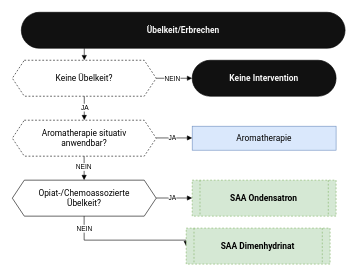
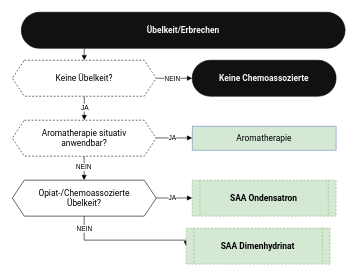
- <mxCell id="8" value="Keine Intervention" style="rounded=1;whiteSpace=wrap;html=1;arcSize=50;fillColor=#111111;fontColor=#F7F7F7;fontFamily=&quot;Roboto&quot;, &quot;Helvetica Neue&quot;, sans-serif;fontSize=14;fontStyle=1;labelBackgroundColor=none;strokeColor=default;" parent="1" vertex="1"><mxGeometry x="320" y="100" width="240" height="60" as="geometry" /></mxCell>
+ <mxCell id="8" value="Keine Chemoassozierte" style="rounded=1;whiteSpace=wrap;html=1;arcSize=50;fillColor=#111111;fontColor=#F7F7F7;fontFamily=&quot;Roboto&quot;, &quot;Helvetica Neue&quot;, sans-serif;fontSize=14;fontStyle=1;labelBackgroundColor=none;strokeColor=default;" parent="1" vertex="1"><mxGeometry x="320" y="100" width="240" height="60" as="geometry" /></mxCell>
- <mxCell id="6" value="Aromatherapie" style="rounded=0;whiteSpace=wrap;html=1;fillColor=#dae8fc;strokeColor=#6c8ebf;fontFamily=&quot;Roboto&quot;, &quot;Helvetica Neue&quot;, sans-serif;fontSize=14;fontColor=default;labelBackgroundColor=none;" parent="1" vertex="1"><mxGeometry x="320" y="210" width="240" height="40" as="geometry" /></mxCell>
+ <mxCell id="6" value="Aromatherapie" style="rounded=0;whiteSpace=wrap;html=1;fillColor=#d5e8d4;strokeColor=#6c8ebf;fontFamily=&quot;Roboto&quot;, &quot;Helvetica Neue&quot;, sans-serif;fontSize=14;fontColor=default;labelBackgroundColor=none;" parent="1" vertex="1"><mxGeometry x="320" y="210" width="240" height="40" as="geometry" /></mxCell>
